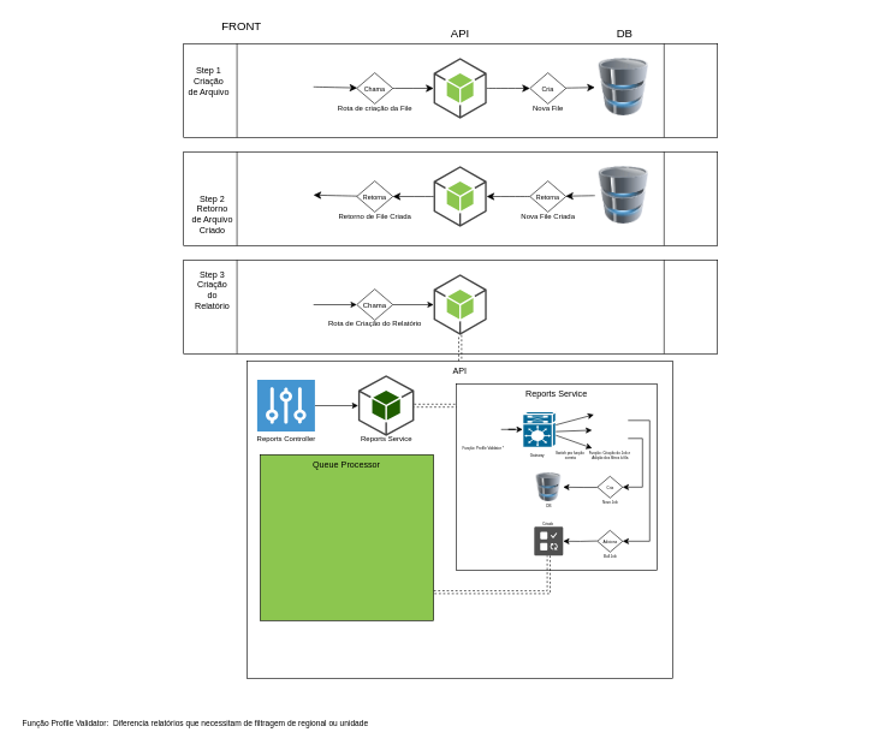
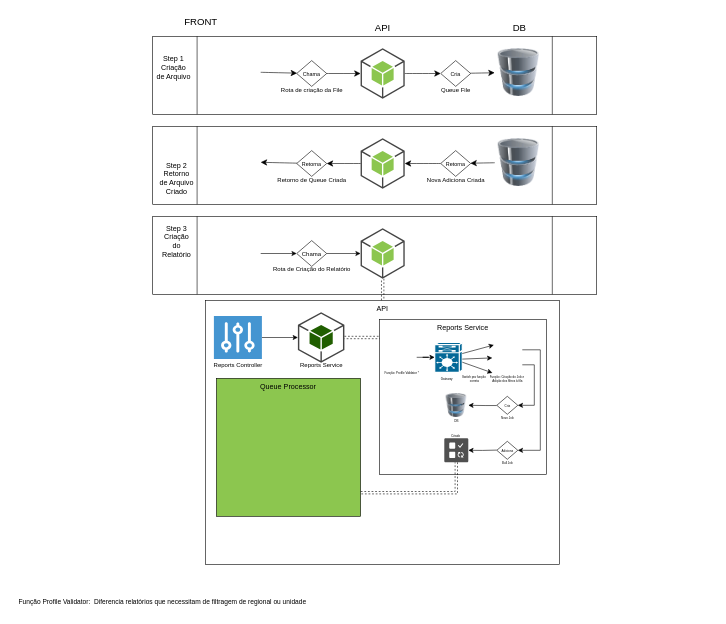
- <mxCell id="19" value="Nova File" style="text;html=1;align=center;verticalAlign=middle;resizable=0;points=[];autosize=1;strokeColor=none;fillColor=none;fontSize=10;" parent="1" vertex="1"><mxGeometry x="724" y="134" width="70" height="30" as="geometry" /></mxCell>
+ <mxCell id="19" value="Queue File" style="text;html=1;align=center;verticalAlign=middle;resizable=0;points=[];autosize=1;strokeColor=none;fillColor=none;fontSize=10;" parent="1" vertex="1"><mxGeometry x="724" y="134" width="70" height="30" as="geometry" /></mxCell>
- <mxCell id="28" value="Retorno de File Criada" style="text;html=1;align=center;verticalAlign=middle;resizable=0;points=[];autosize=1;strokeColor=none;fillColor=none;fontSize=10;" parent="1" vertex="1"><mxGeometry x="459" y="284" width="120" height="30" as="geometry" /></mxCell>
+ <mxCell id="28" value="Retorno de Queue Criada" style="text;html=1;align=center;verticalAlign=middle;resizable=0;points=[];autosize=1;strokeColor=none;fillColor=none;fontSize=10;" parent="1" vertex="1"><mxGeometry x="459" y="284" width="120" height="30" as="geometry" /></mxCell>
- <mxCell id="32" value="Nova File Criada" style="text;html=1;align=center;verticalAlign=middle;resizable=0;points=[];autosize=1;strokeColor=none;fillColor=none;fontSize=10;" parent="1" vertex="1"><mxGeometry x="709" y="284" width="100" height="30" as="geometry" /></mxCell>
+ <mxCell id="32" value="Nova Adiciona Criada" style="text;html=1;align=center;verticalAlign=middle;resizable=0;points=[];autosize=1;strokeColor=none;fillColor=none;fontSize=10;" parent="1" vertex="1"><mxGeometry x="709" y="284" width="100" height="30" as="geometry" /></mxCell>
